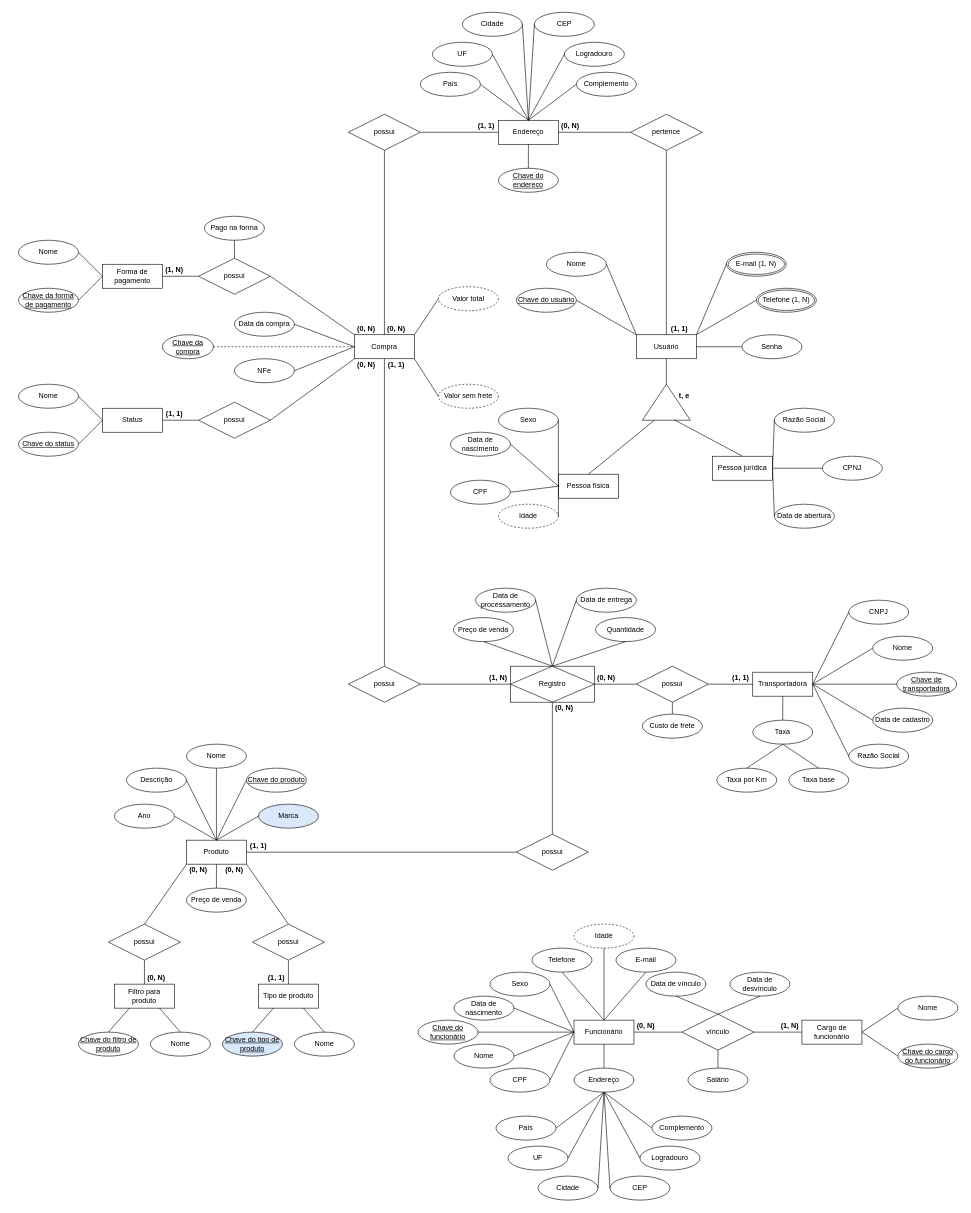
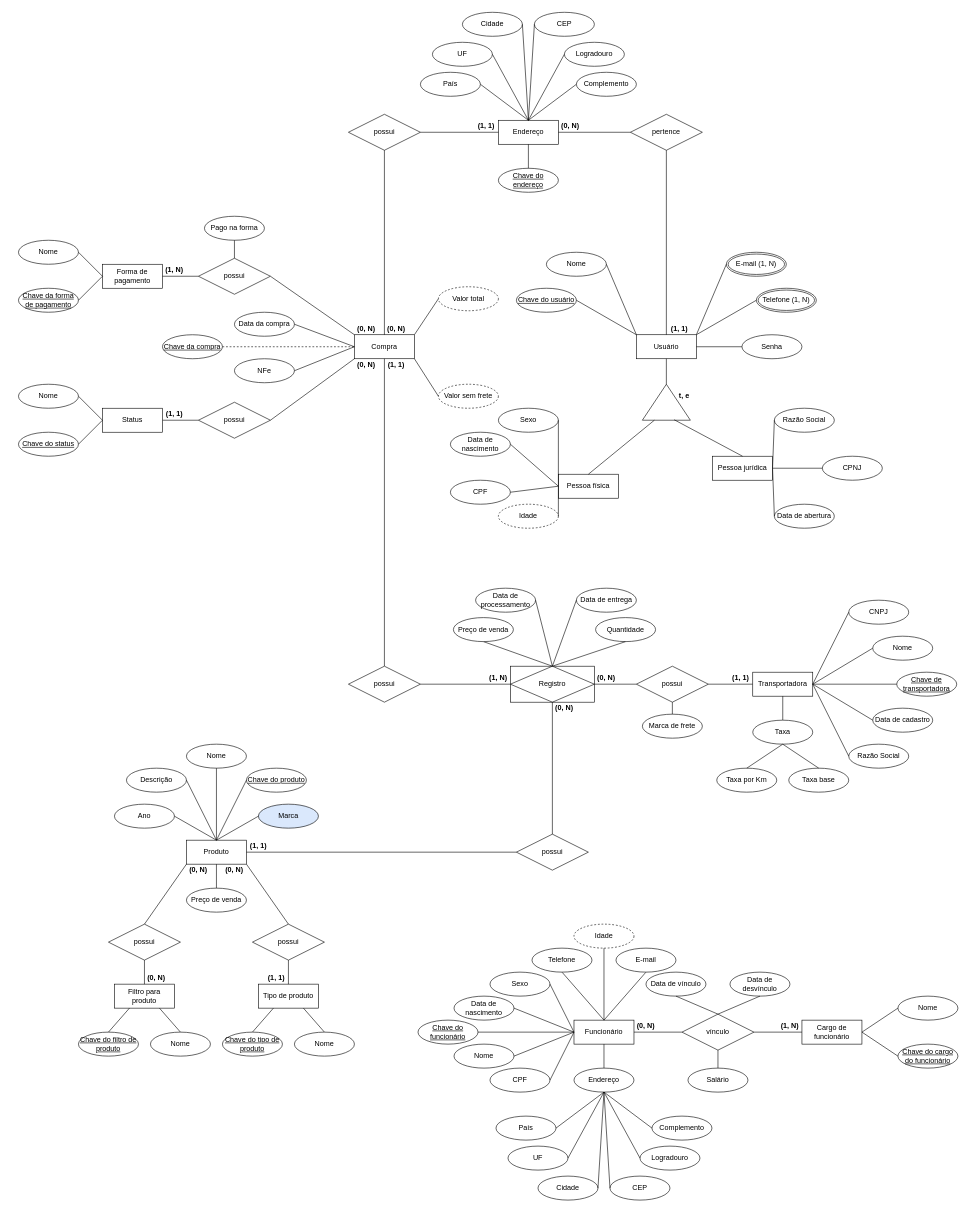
- <mxCell id="109" value="Chave da compra" style="ellipse;whiteSpace=wrap;html=1;align=center;fontStyle=4;fontSize=12;" parent="1" vertex="1"><mxGeometry x="270" y="557.5" width="85" height="40" as="geometry" /></mxCell>
+ <mxCell id="109" value="Chave da compra" style="ellipse;whiteSpace=wrap;html=1;align=center;fontStyle=4;fontSize=12;" parent="1" vertex="1"><mxGeometry x="270" y="557.5" width="100" height="40" as="geometry" /></mxCell>
- <mxCell id="62" value="Custo de frete" style="ellipse;whiteSpace=wrap;html=1;align=center;" parent="1" vertex="1"><mxGeometry x="1070" y="1190" width="100" height="40" as="geometry" /></mxCell>
+ <mxCell id="62" value="Marca de frete" style="ellipse;whiteSpace=wrap;html=1;align=center;" parent="1" vertex="1"><mxGeometry x="1070" y="1190" width="100" height="40" as="geometry" /></mxCell>
- <mxCell id="53" value="Chave do tipo de produto" style="ellipse;whiteSpace=wrap;html=1;align=center;fontStyle=4;fillColor=#dae8fc;" parent="48" vertex="1"><mxGeometry y="180" width="100" height="40" as="geometry" /></mxCell>
+ <mxCell id="53" value="Chave do tipo de produto" style="ellipse;whiteSpace=wrap;html=1;align=center;fontStyle=4;" parent="48" vertex="1"><mxGeometry y="180" width="100" height="40" as="geometry" /></mxCell>
